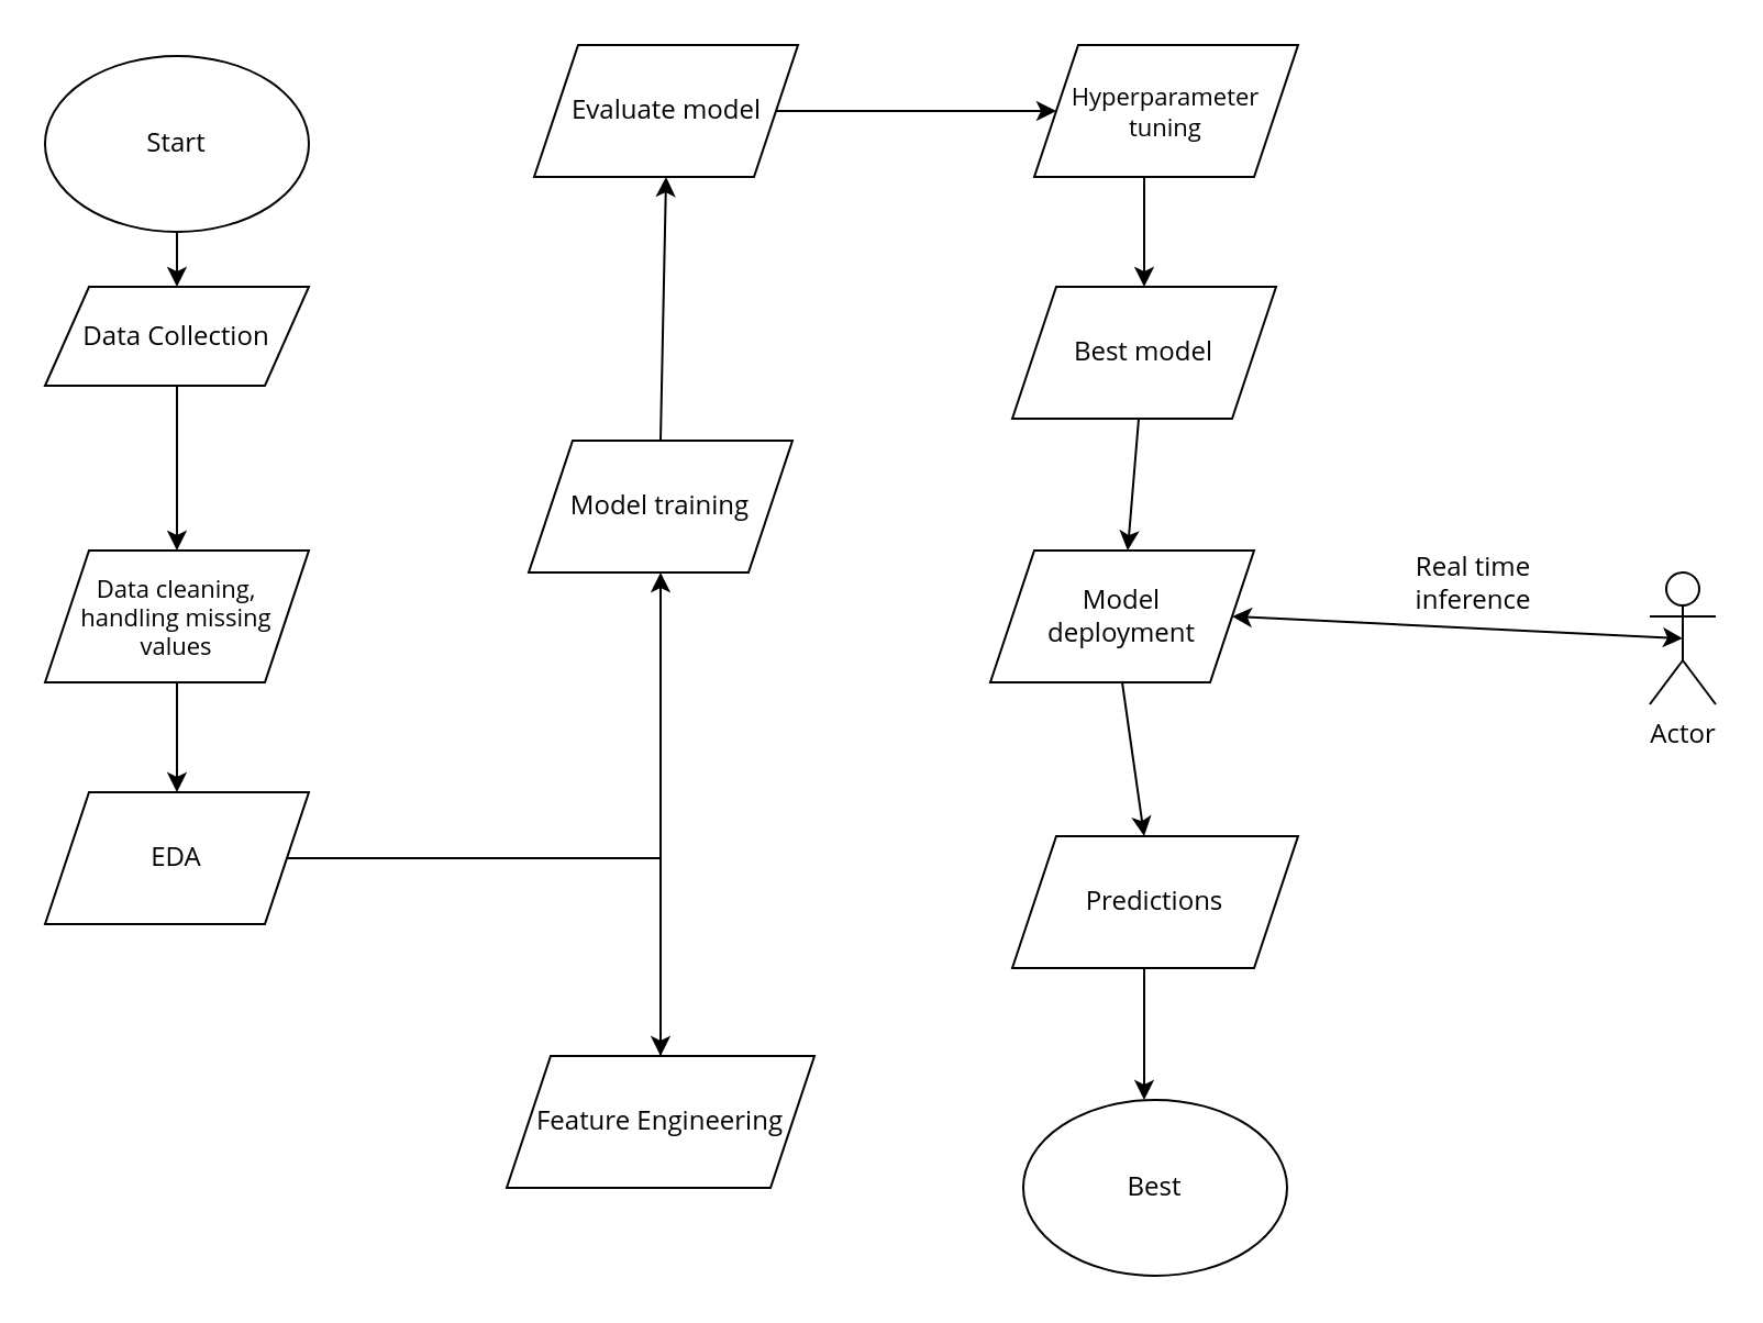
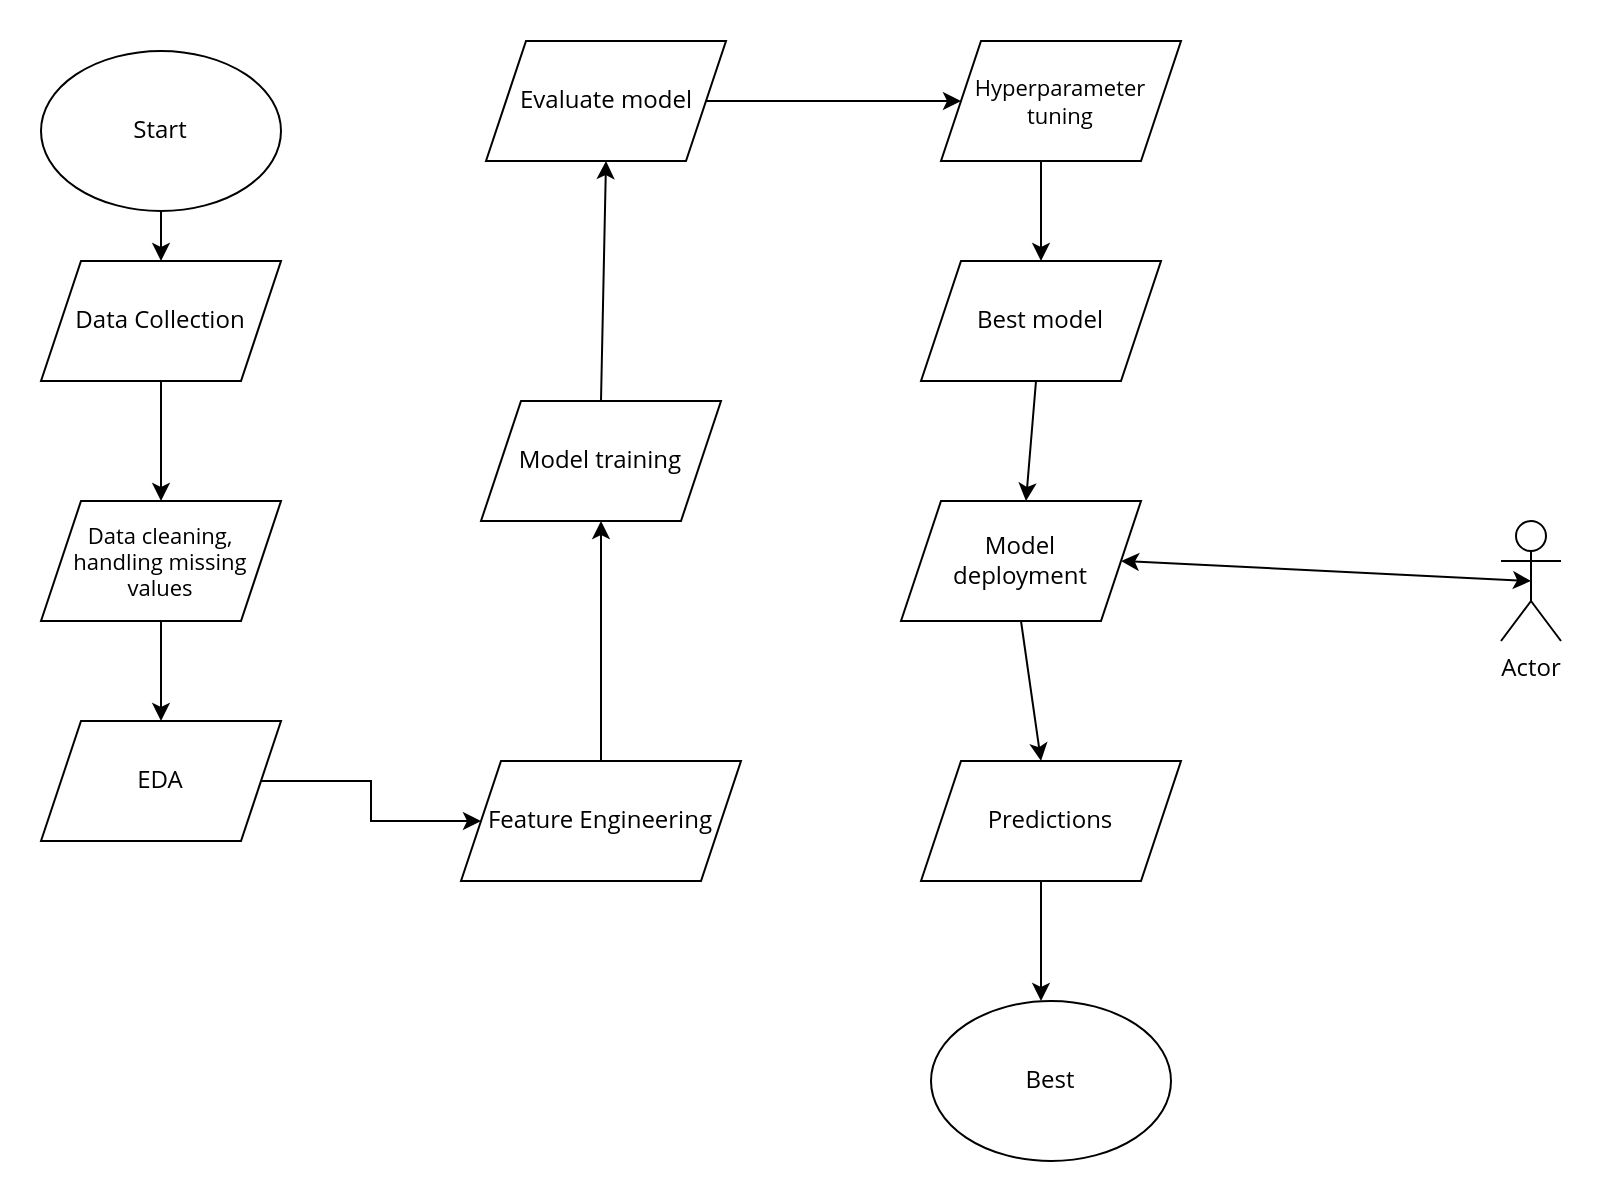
- <mxCell id="3" value="Data Collection" style="shape=parallelogram;perimeter=parallelogramPerimeter;whiteSpace=wrap;html=1;fixedSize=1;fontFamily=Open Sans;fontSource=https%3A%2F%2Ffonts.googleapis.com%2Fcss%3Ffamily%3DOpen%2BSans;" parent="1" vertex="1"><mxGeometry x="20" y="130" width="120" height="45" as="geometry" /></mxCell>
+ <mxCell id="3" value="Data Collection" style="shape=parallelogram;perimeter=parallelogramPerimeter;whiteSpace=wrap;html=1;fixedSize=1;fontFamily=Open Sans;fontSource=https%3A%2F%2Ffonts.googleapis.com%2Fcss%3Ffamily%3DOpen%2BSans;" parent="1" vertex="1"><mxGeometry x="20" y="130" width="120" height="60" as="geometry" /></mxCell>
- <mxCell id="27" value="Real time inference" style="text;html=1;strokeColor=none;fillColor=none;align=center;verticalAlign=middle;whiteSpace=wrap;rounded=0;fontFamily=Open Sans;fontSource=https%3A%2F%2Ffonts.googleapis.com%2Fcss%3Ffamily%3DOpen%2BSans;fontSize=12;" vertex="1" parent="1"><mxGeometry x="630" y="250" width="80" height="30" as="geometry" /></mxCell>
- <mxCell id="22" value="Feature Engineering" style="shape=parallelogram;perimeter=parallelogramPerimeter;whiteSpace=wrap;html=1;fixedSize=1;fontFamily=Open Sans;fontSource=https%3A%2F%2Ffonts.googleapis.com%2Fcss%3Ffamily%3DOpen%2BSans;" vertex="1" parent="1"><mxGeometry x="230" y="480" width="140" height="60" as="geometry" /></mxCell>
+ <mxCell id="22" value="Feature Engineering" style="shape=parallelogram;perimeter=parallelogramPerimeter;whiteSpace=wrap;html=1;fixedSize=1;fontFamily=Open Sans;fontSource=https%3A%2F%2Ffonts.googleapis.com%2Fcss%3Ffamily%3DOpen%2BSans;" vertex="1" parent="1"><mxGeometry x="230" y="380" width="140" height="60" as="geometry" /></mxCell>
